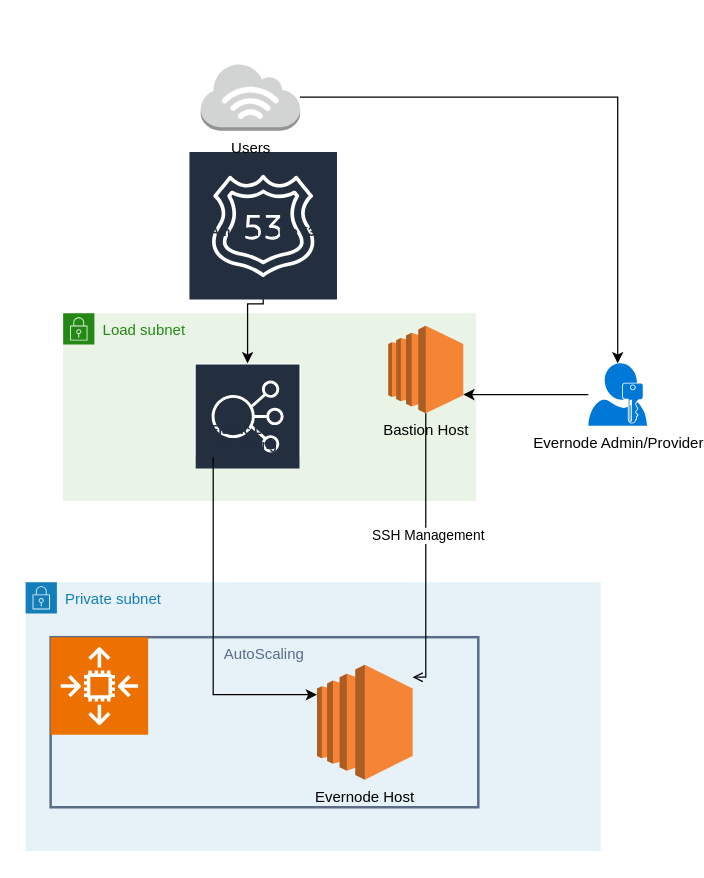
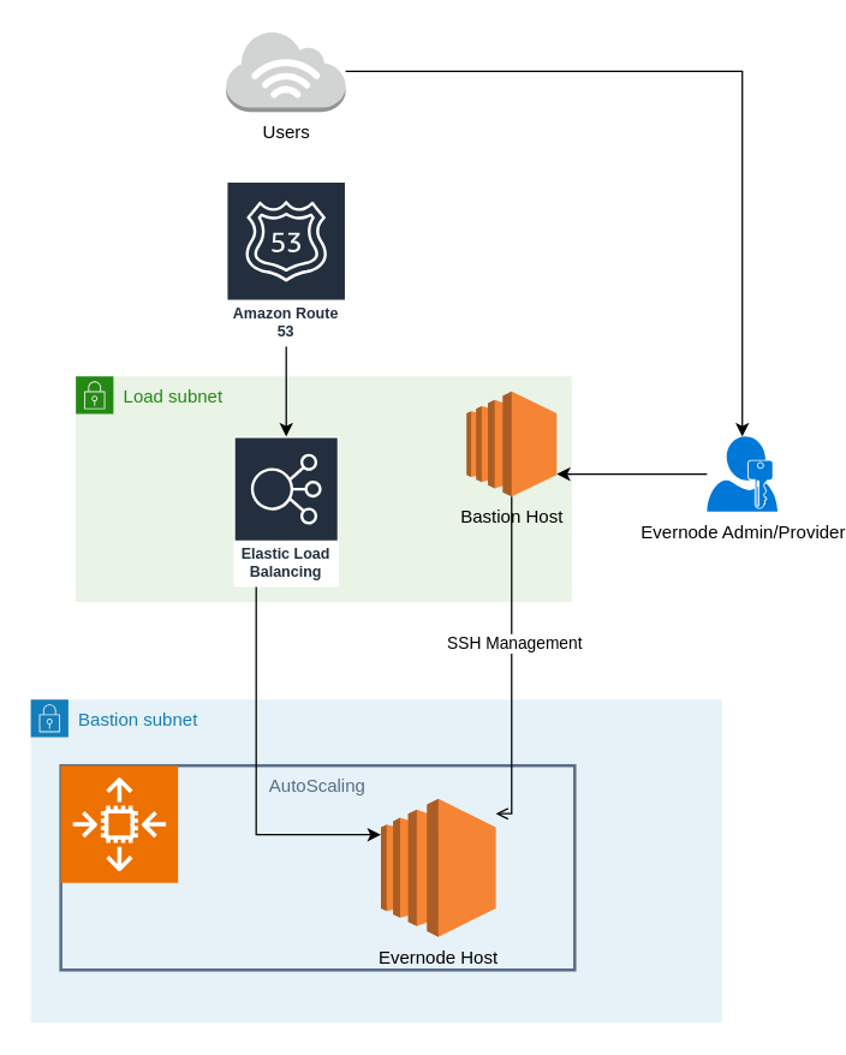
- <mxCell id="15" value="Users" style="outlineConnect=0;dashed=0;verticalLabelPosition=bottom;verticalAlign=top;align=center;html=1;shape=mxgraph.aws3.internet_3;fillColor=#D2D3D3;gradientColor=none;" vertex="1" parent="1"><mxGeometry x="160" y="50" width="79.5" height="54" as="geometry" /></mxCell>
+ <mxCell id="15" value="Users" style="outlineConnect=0;dashed=0;verticalLabelPosition=bottom;verticalAlign=top;align=center;html=1;shape=mxgraph.aws3.internet_3;fillColor=#D2D3D3;gradientColor=none;" vertex="1" parent="1"><mxGeometry x="150" y="20" width="79.5" height="54" as="geometry" /></mxCell>
- <mxCell id="13" value="Amazon Route 53" style="sketch=0;outlineConnect=0;fontColor=#232F3E;gradientColor=none;strokeColor=#ffffff;fillColor=#232F3E;dashed=0;verticalLabelPosition=middle;verticalAlign=bottom;align=center;html=1;whiteSpace=wrap;fontSize=10;fontStyle=1;spacing=3;shape=mxgraph.aws4.productIcon;prIcon=mxgraph.aws4.route_53;" vertex="1" parent="1"><mxGeometry x="150" y="120" width="120" height="75" as="geometry" /></mxCell>
+ <mxCell id="13" value="Amazon Route 53" style="sketch=0;outlineConnect=0;fontColor=#232F3E;gradientColor=none;strokeColor=#ffffff;fillColor=#232F3E;dashed=0;verticalLabelPosition=middle;verticalAlign=bottom;align=center;html=1;whiteSpace=wrap;fontSize=10;fontStyle=1;spacing=3;shape=mxgraph.aws4.productIcon;prIcon=mxgraph.aws4.route_53;" vertex="1" parent="1"><mxGeometry x="150" y="120" width="80" height="110" as="geometry" /></mxCell>
- <mxCell id="7" value="Elastic Load Balancing" style="sketch=0;outlineConnect=0;fontColor=#232F3E;gradientColor=none;strokeColor=#ffffff;fillColor=#232F3E;dashed=0;verticalLabelPosition=middle;verticalAlign=bottom;align=center;html=1;whiteSpace=wrap;fontSize=10;fontStyle=1;spacing=3;shape=mxgraph.aws4.productIcon;prIcon=mxgraph.aws4.elastic_load_balancing;" vertex="1" parent="6"><mxGeometry x="105" y="40" width="85" height="75" as="geometry" /></mxCell>
+ <mxCell id="7" value="Elastic Load Balancing" style="sketch=0;outlineConnect=0;fontColor=#232F3E;gradientColor=none;strokeColor=#ffffff;fillColor=#232F3E;dashed=0;verticalLabelPosition=middle;verticalAlign=bottom;align=center;html=1;whiteSpace=wrap;fontSize=10;fontStyle=1;spacing=3;shape=mxgraph.aws4.productIcon;prIcon=mxgraph.aws4.elastic_load_balancing;" vertex="1" parent="6"><mxGeometry x="105" y="40" width="70" height="100" as="geometry" /></mxCell>
- <mxCell id="2" value="Private subnet" style="points=[[0,0],[0.25,0],[0.5,0],[0.75,0],[1,0],[1,0.25],[1,0.5],[1,0.75],[1,1],[0.75,1],[0.5,1],[0.25,1],[0,1],[0,0.75],[0,0.5],[0,0.25]];outlineConnect=0;gradientColor=none;html=1;whiteSpace=wrap;fontSize=12;fontStyle=0;container=1;pointerEvents=0;collapsible=0;recursiveResize=0;shape=mxgraph.aws4.group;grIcon=mxgraph.aws4.group_security_group;grStroke=0;strokeColor=#147EBA;fillColor=#E6F2F8;verticalAlign=top;align=left;spacingLeft=30;fontColor=#147EBA;dashed=0;" vertex="1" parent="1"><mxGeometry x="20" y="465" width="460" height="215" as="geometry" /></mxCell>
+ <mxCell id="2" value="Bastion subnet" style="points=[[0,0],[0.25,0],[0.5,0],[0.75,0],[1,0],[1,0.25],[1,0.5],[1,0.75],[1,1],[0.75,1],[0.5,1],[0.25,1],[0,1],[0,0.75],[0,0.5],[0,0.25]];outlineConnect=0;gradientColor=none;html=1;whiteSpace=wrap;fontSize=12;fontStyle=0;container=1;pointerEvents=0;collapsible=0;recursiveResize=0;shape=mxgraph.aws4.group;grIcon=mxgraph.aws4.group_security_group;grStroke=0;strokeColor=#147EBA;fillColor=#E6F2F8;verticalAlign=top;align=left;spacingLeft=30;fontColor=#147EBA;dashed=0;" vertex="1" parent="1"><mxGeometry x="20" y="465" width="460" height="215" as="geometry" /></mxCell>
